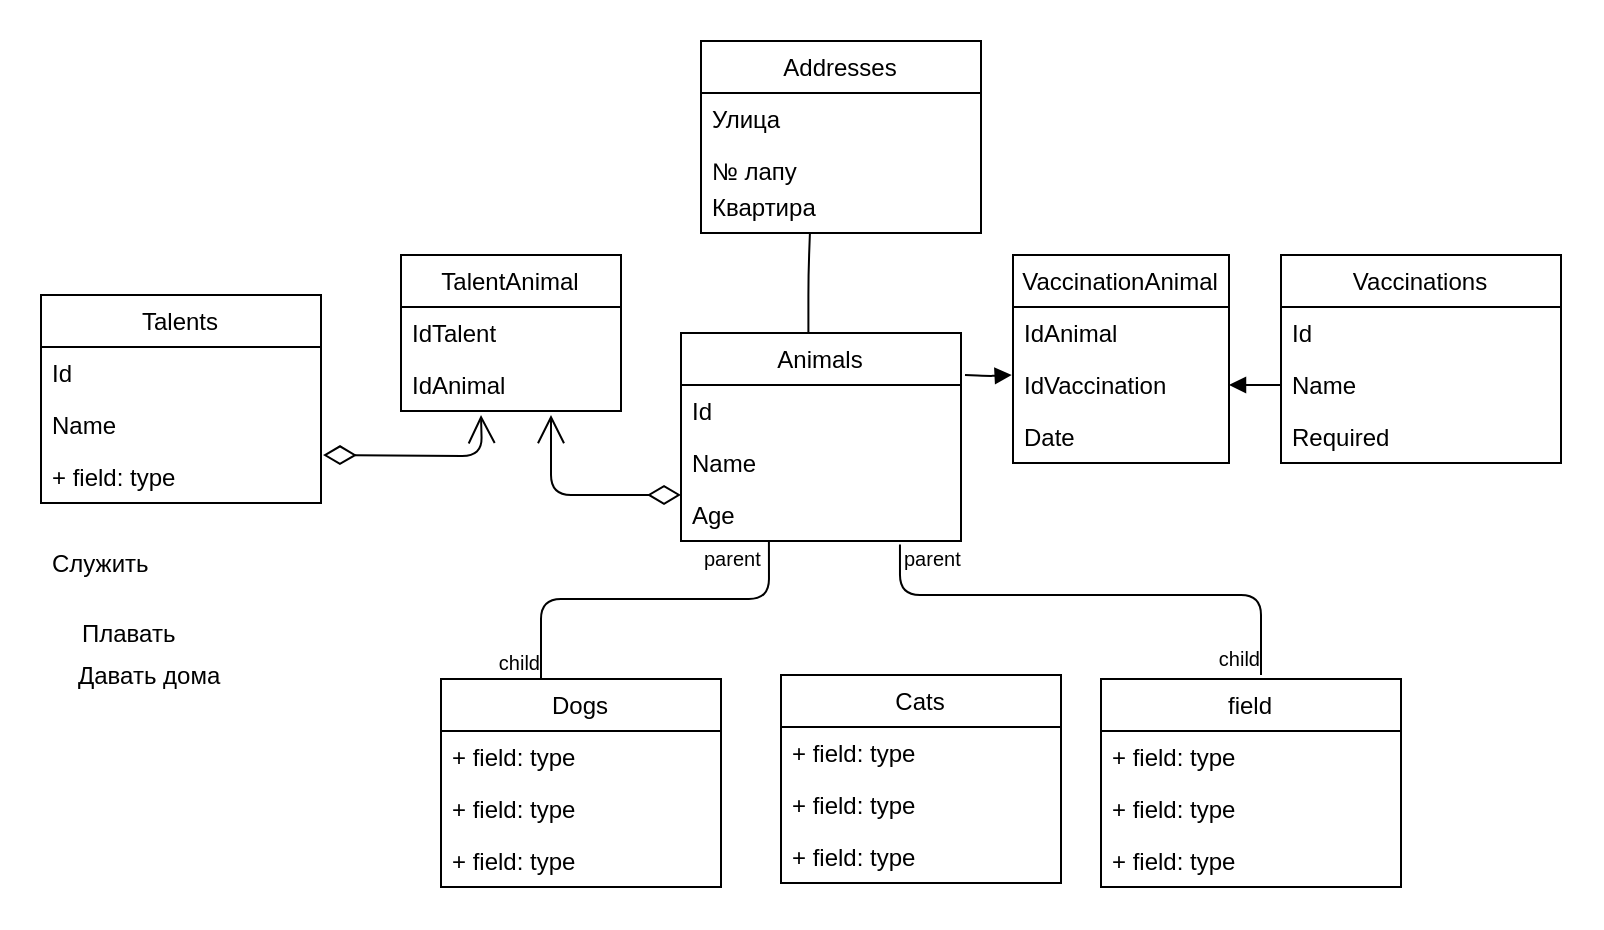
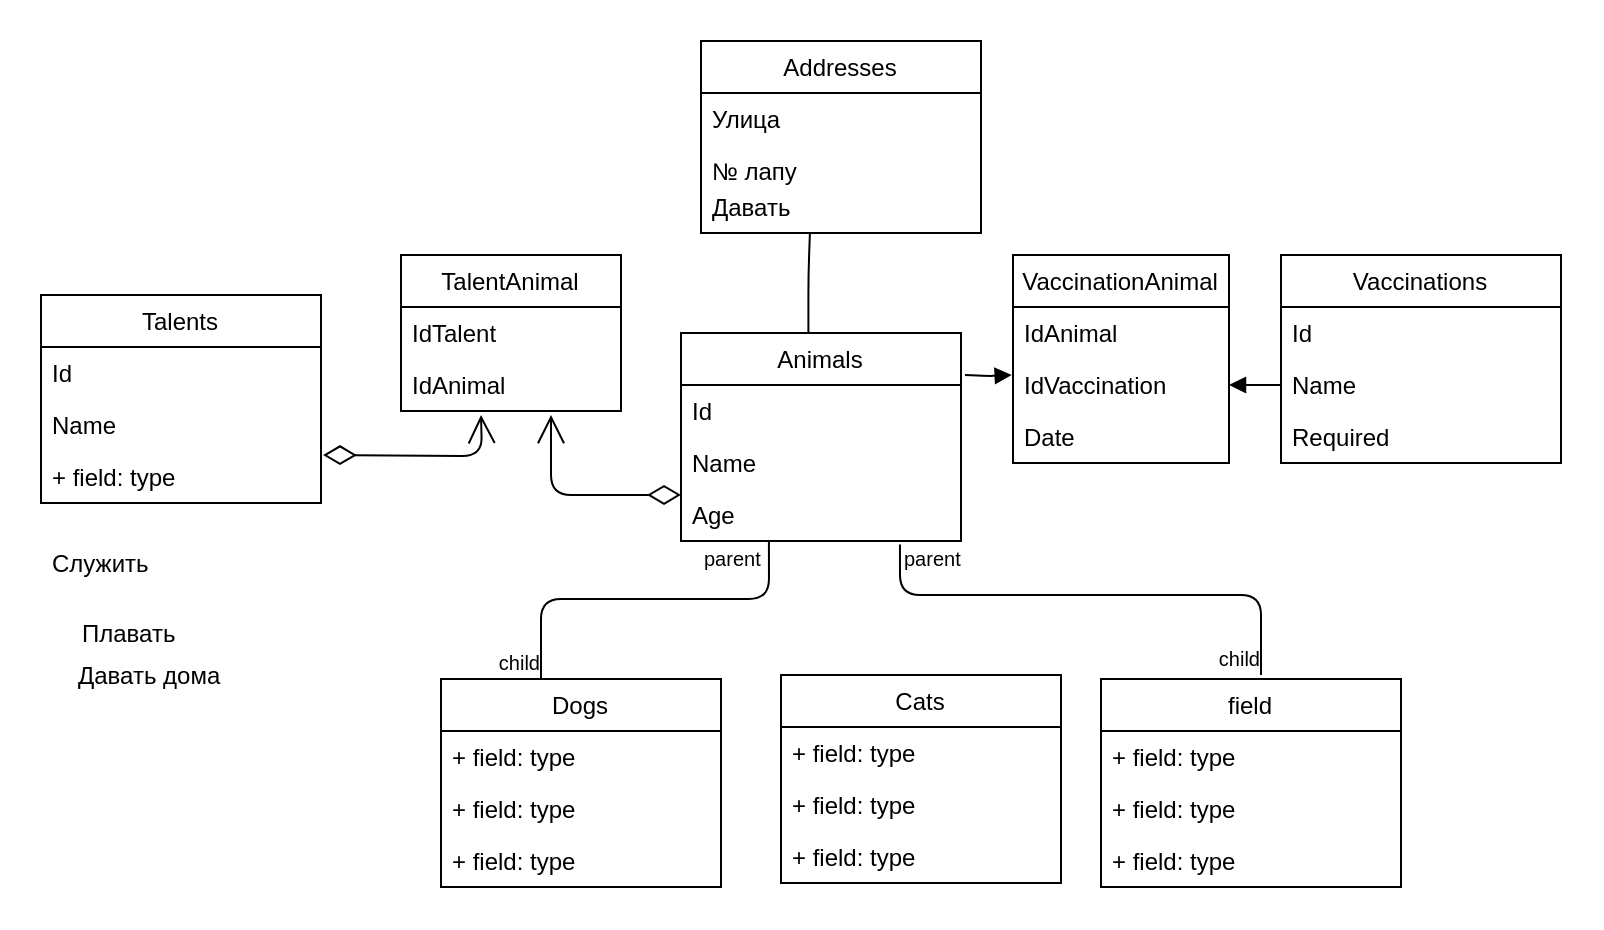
- <mxCell id="25" value="Квартира" style="text;strokeColor=none;fillColor=none;align=left;verticalAlign=top;spacingLeft=4;spacingRight=4;overflow=hidden;rotatable=0;points=[[0,0.5],[1,0.5]];portConstraint=eastwest;" vertex="1" parent="22"><mxGeometry y="70" width="140" height="26" as="geometry" /></mxCell>
+ <mxCell id="25" value="Давать" style="text;strokeColor=none;fillColor=none;align=left;verticalAlign=top;spacingLeft=4;spacingRight=4;overflow=hidden;rotatable=0;points=[[0,0.5],[1,0.5]];portConstraint=eastwest;" vertex="1" parent="22"><mxGeometry y="70" width="140" height="26" as="geometry" /></mxCell>
